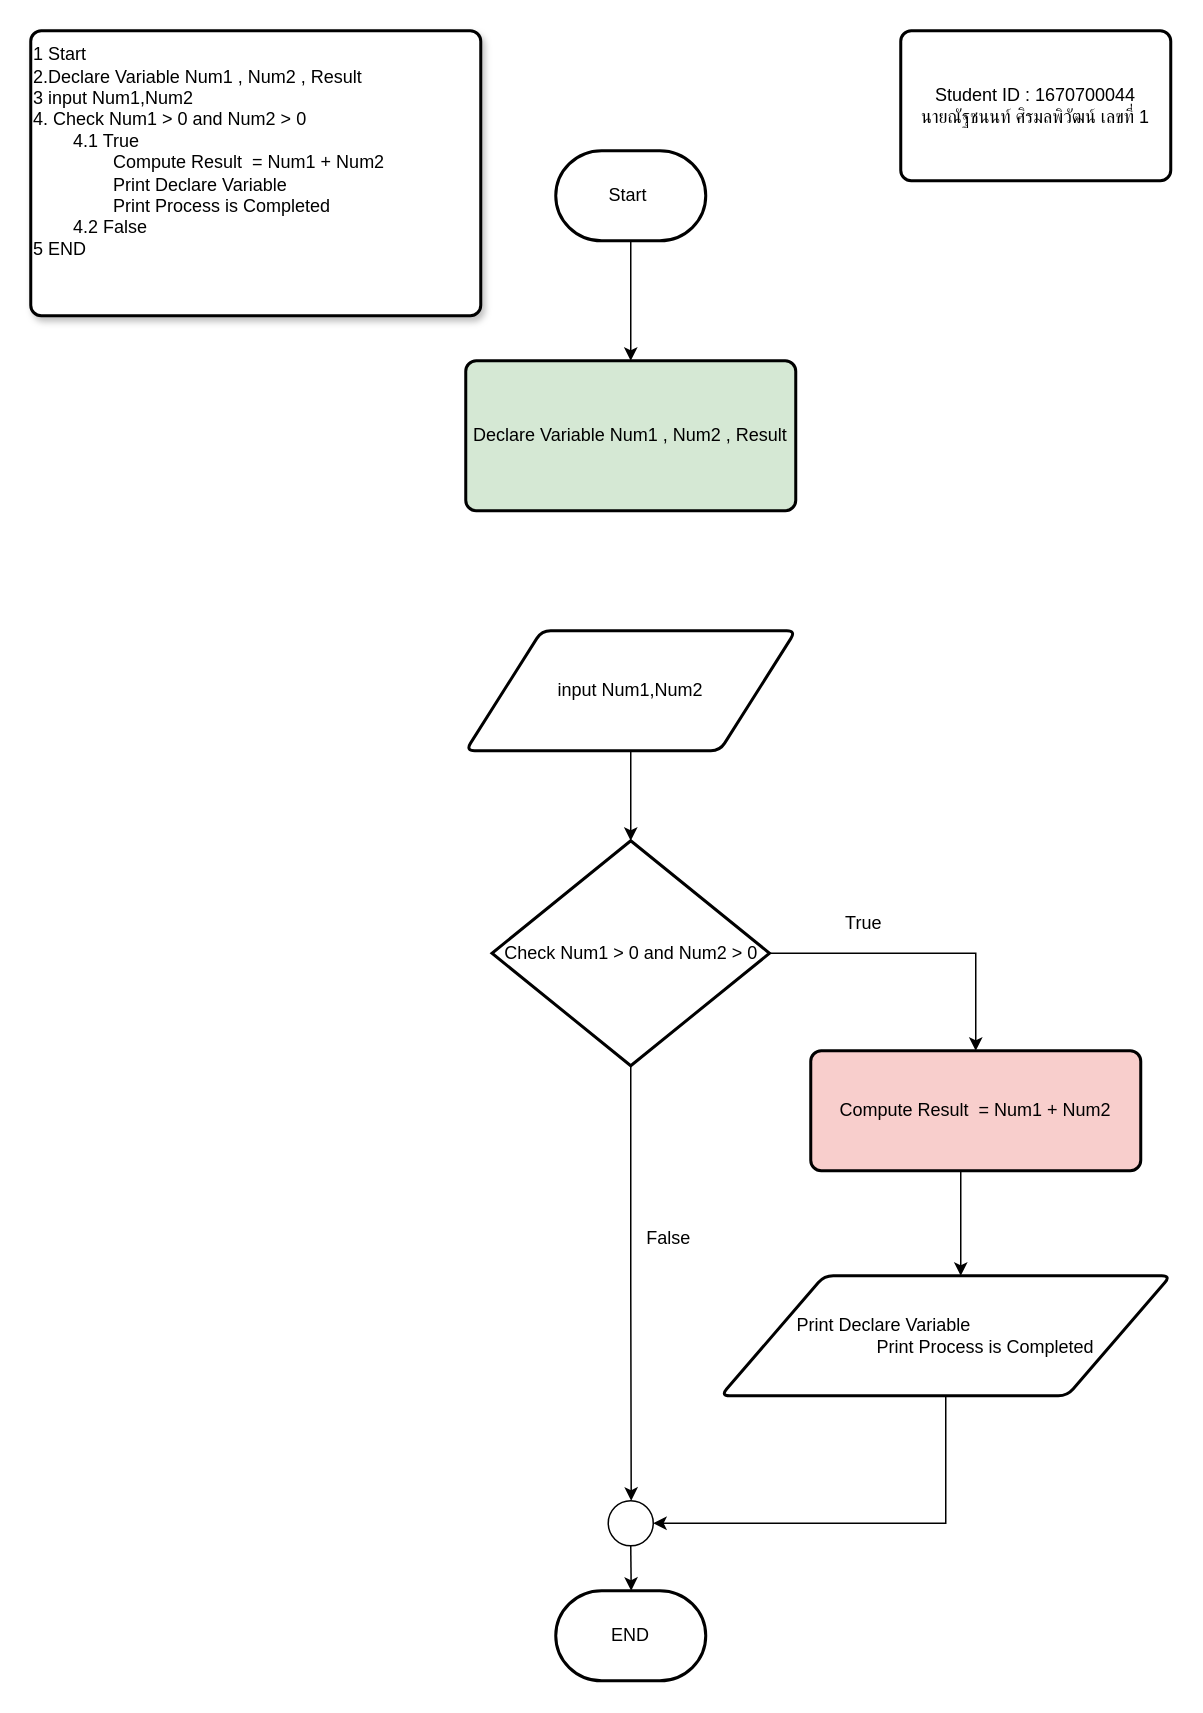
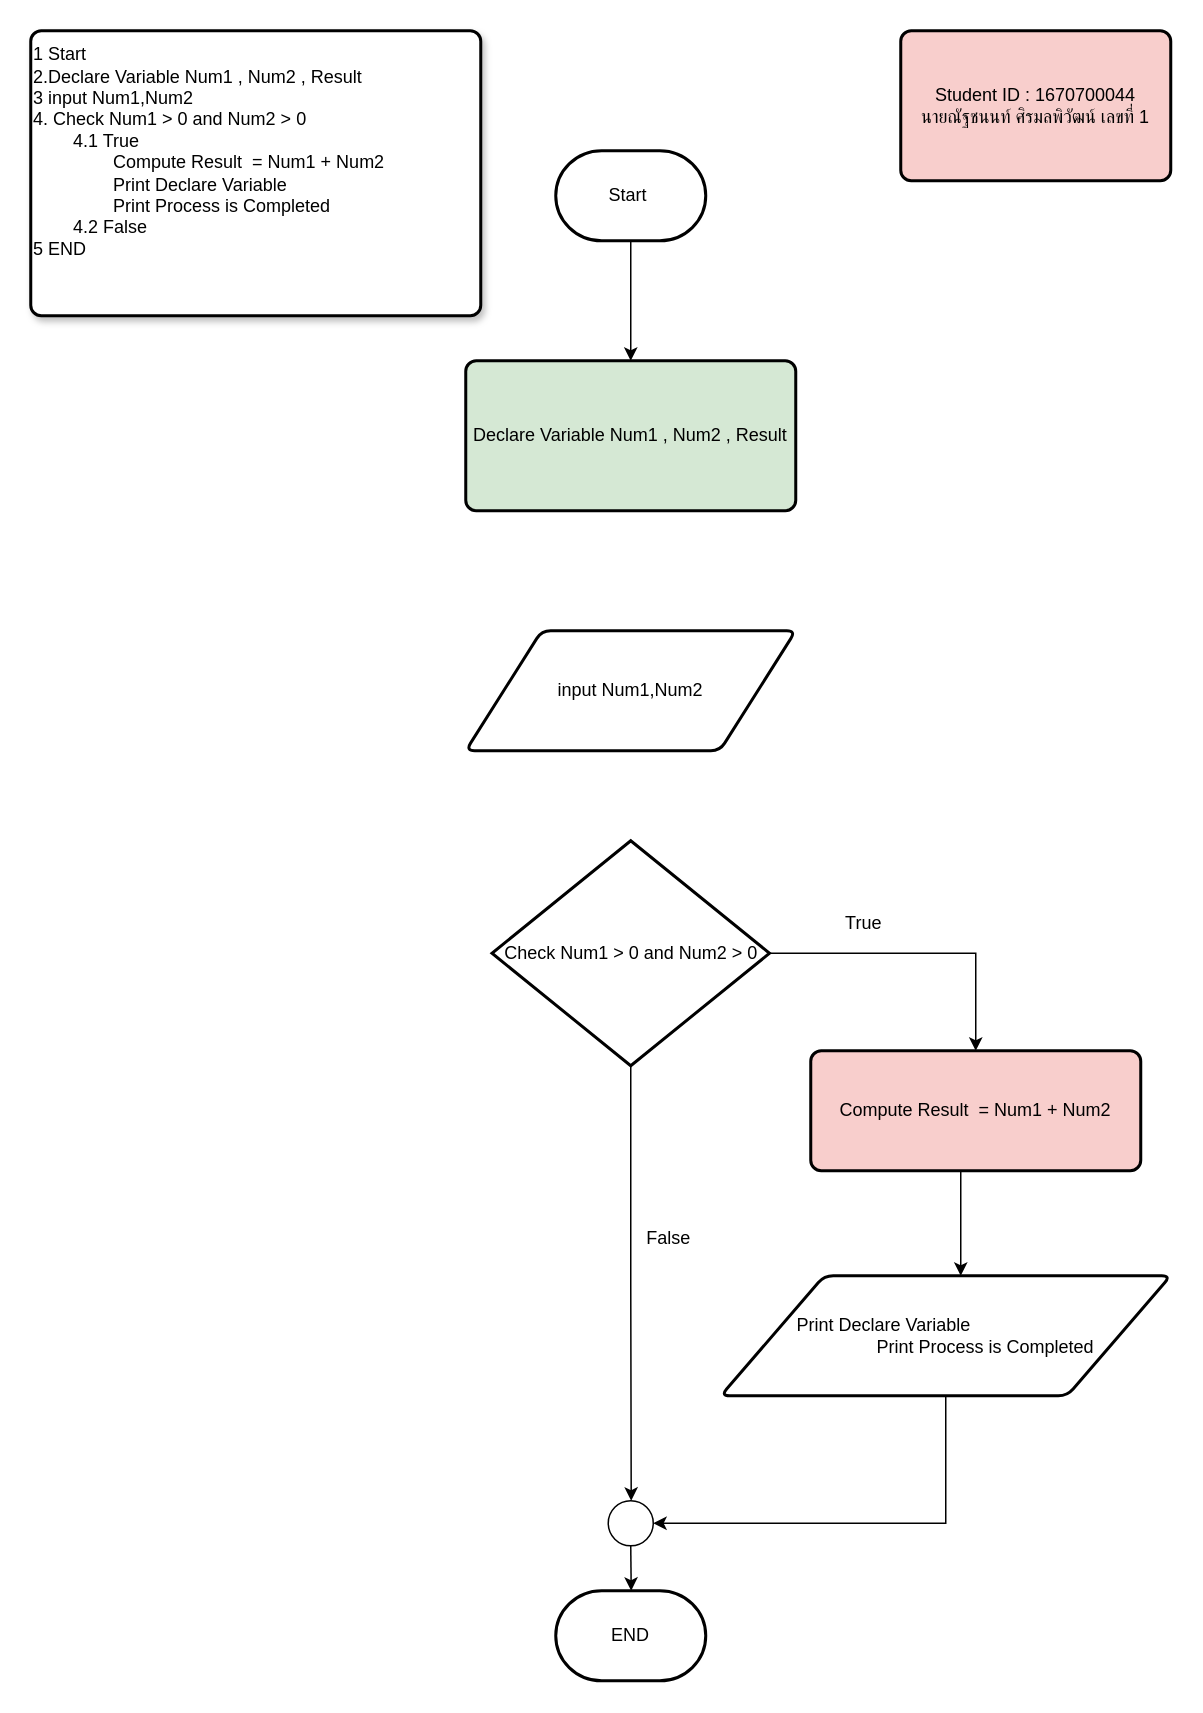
- <mxCell id="20" value="Student ID : 1670700044&lt;div&gt;นายณัฐชนนท์ ศิรมลพิวัฒน์ เลขที่ 1&lt;/div&gt;" style="rounded=1;whiteSpace=wrap;html=1;absoluteArcSize=1;arcSize=14;strokeWidth=2;" vertex="1" parent="1"><mxGeometry x="600" y="20" width="180" height="100" as="geometry" /></mxCell>
+ <mxCell id="20" value="Student ID : 1670700044&lt;div&gt;นายณัฐชนนท์ ศิรมลพิวัฒน์ เลขที่ 1&lt;/div&gt;" style="rounded=1;whiteSpace=wrap;html=1;absoluteArcSize=1;arcSize=14;strokeWidth=2;fillColor=#f8cecc;" vertex="1" parent="1"><mxGeometry x="600" y="20" width="180" height="100" as="geometry" /></mxCell>
- <mxCell id="9" style="edgeStyle=orthogonalEdgeStyle;rounded=0;orthogonalLoop=1;jettySize=auto;html=1;exitX=0.5;exitY=1;exitDx=0;exitDy=0;entryX=0.5;entryY=0;entryDx=0;entryDy=0;entryPerimeter=0;" edge="1" parent="1" source="6" target="8"><mxGeometry relative="1" as="geometry" /></mxCell>
